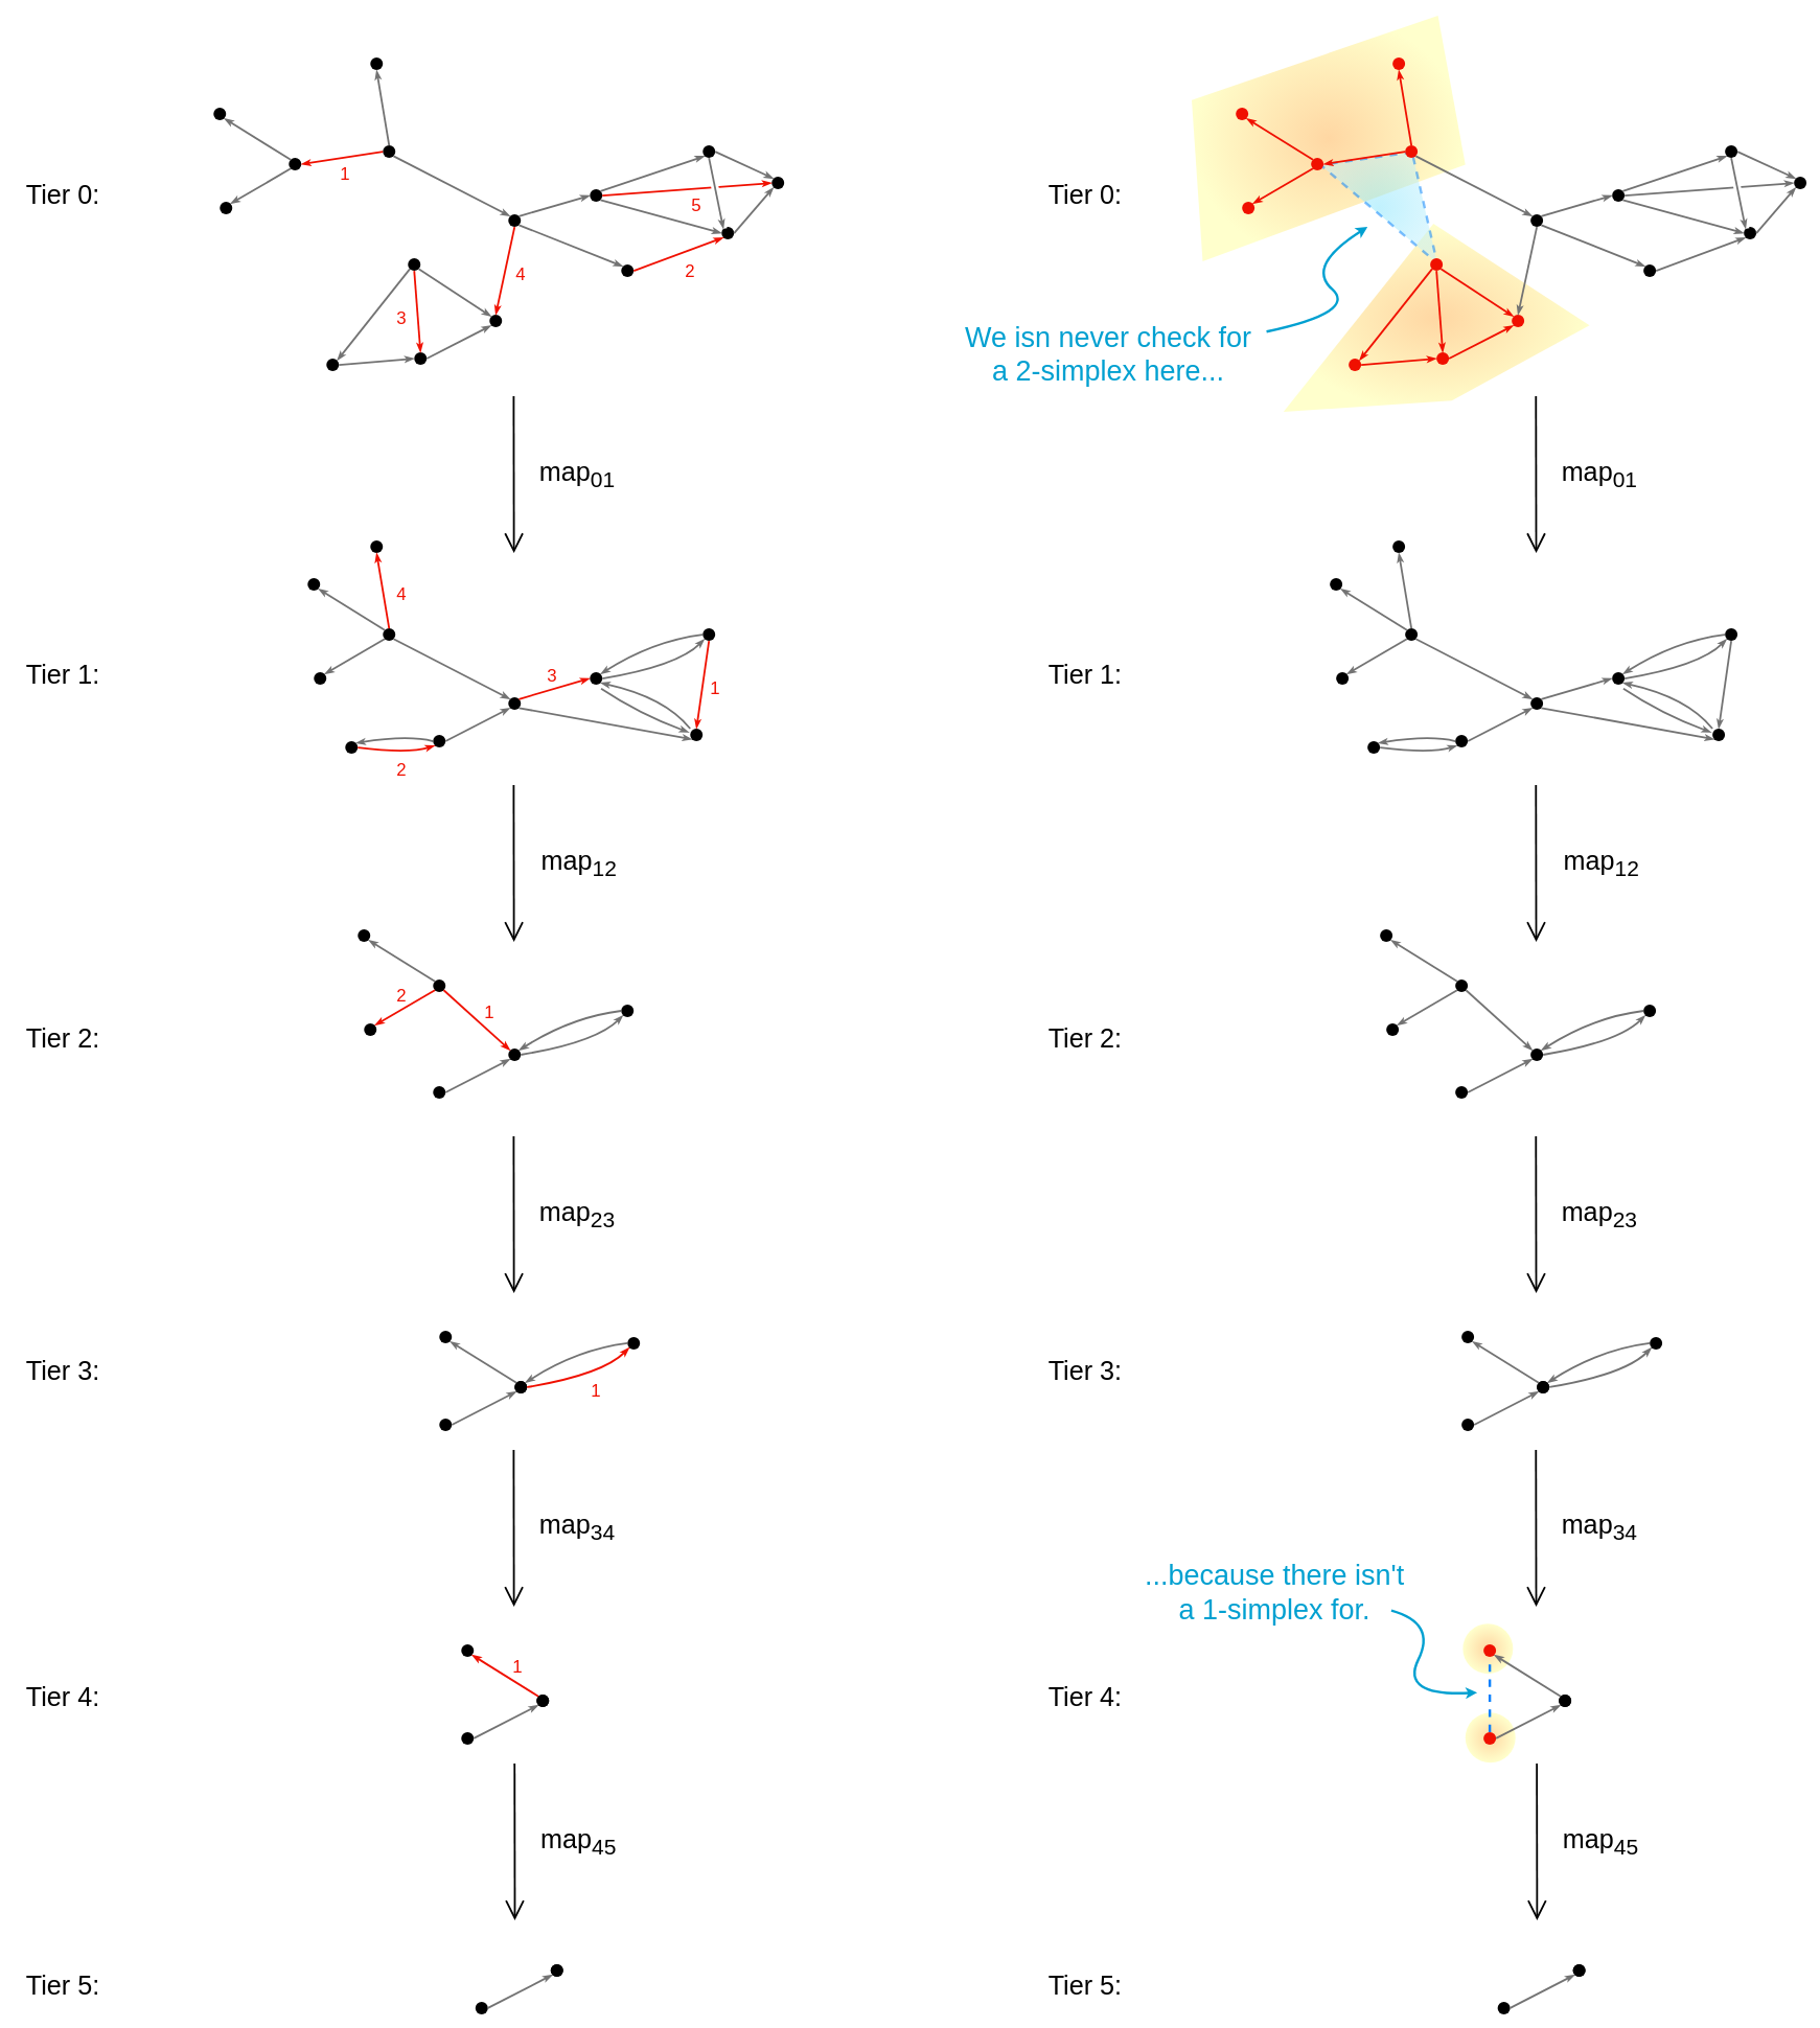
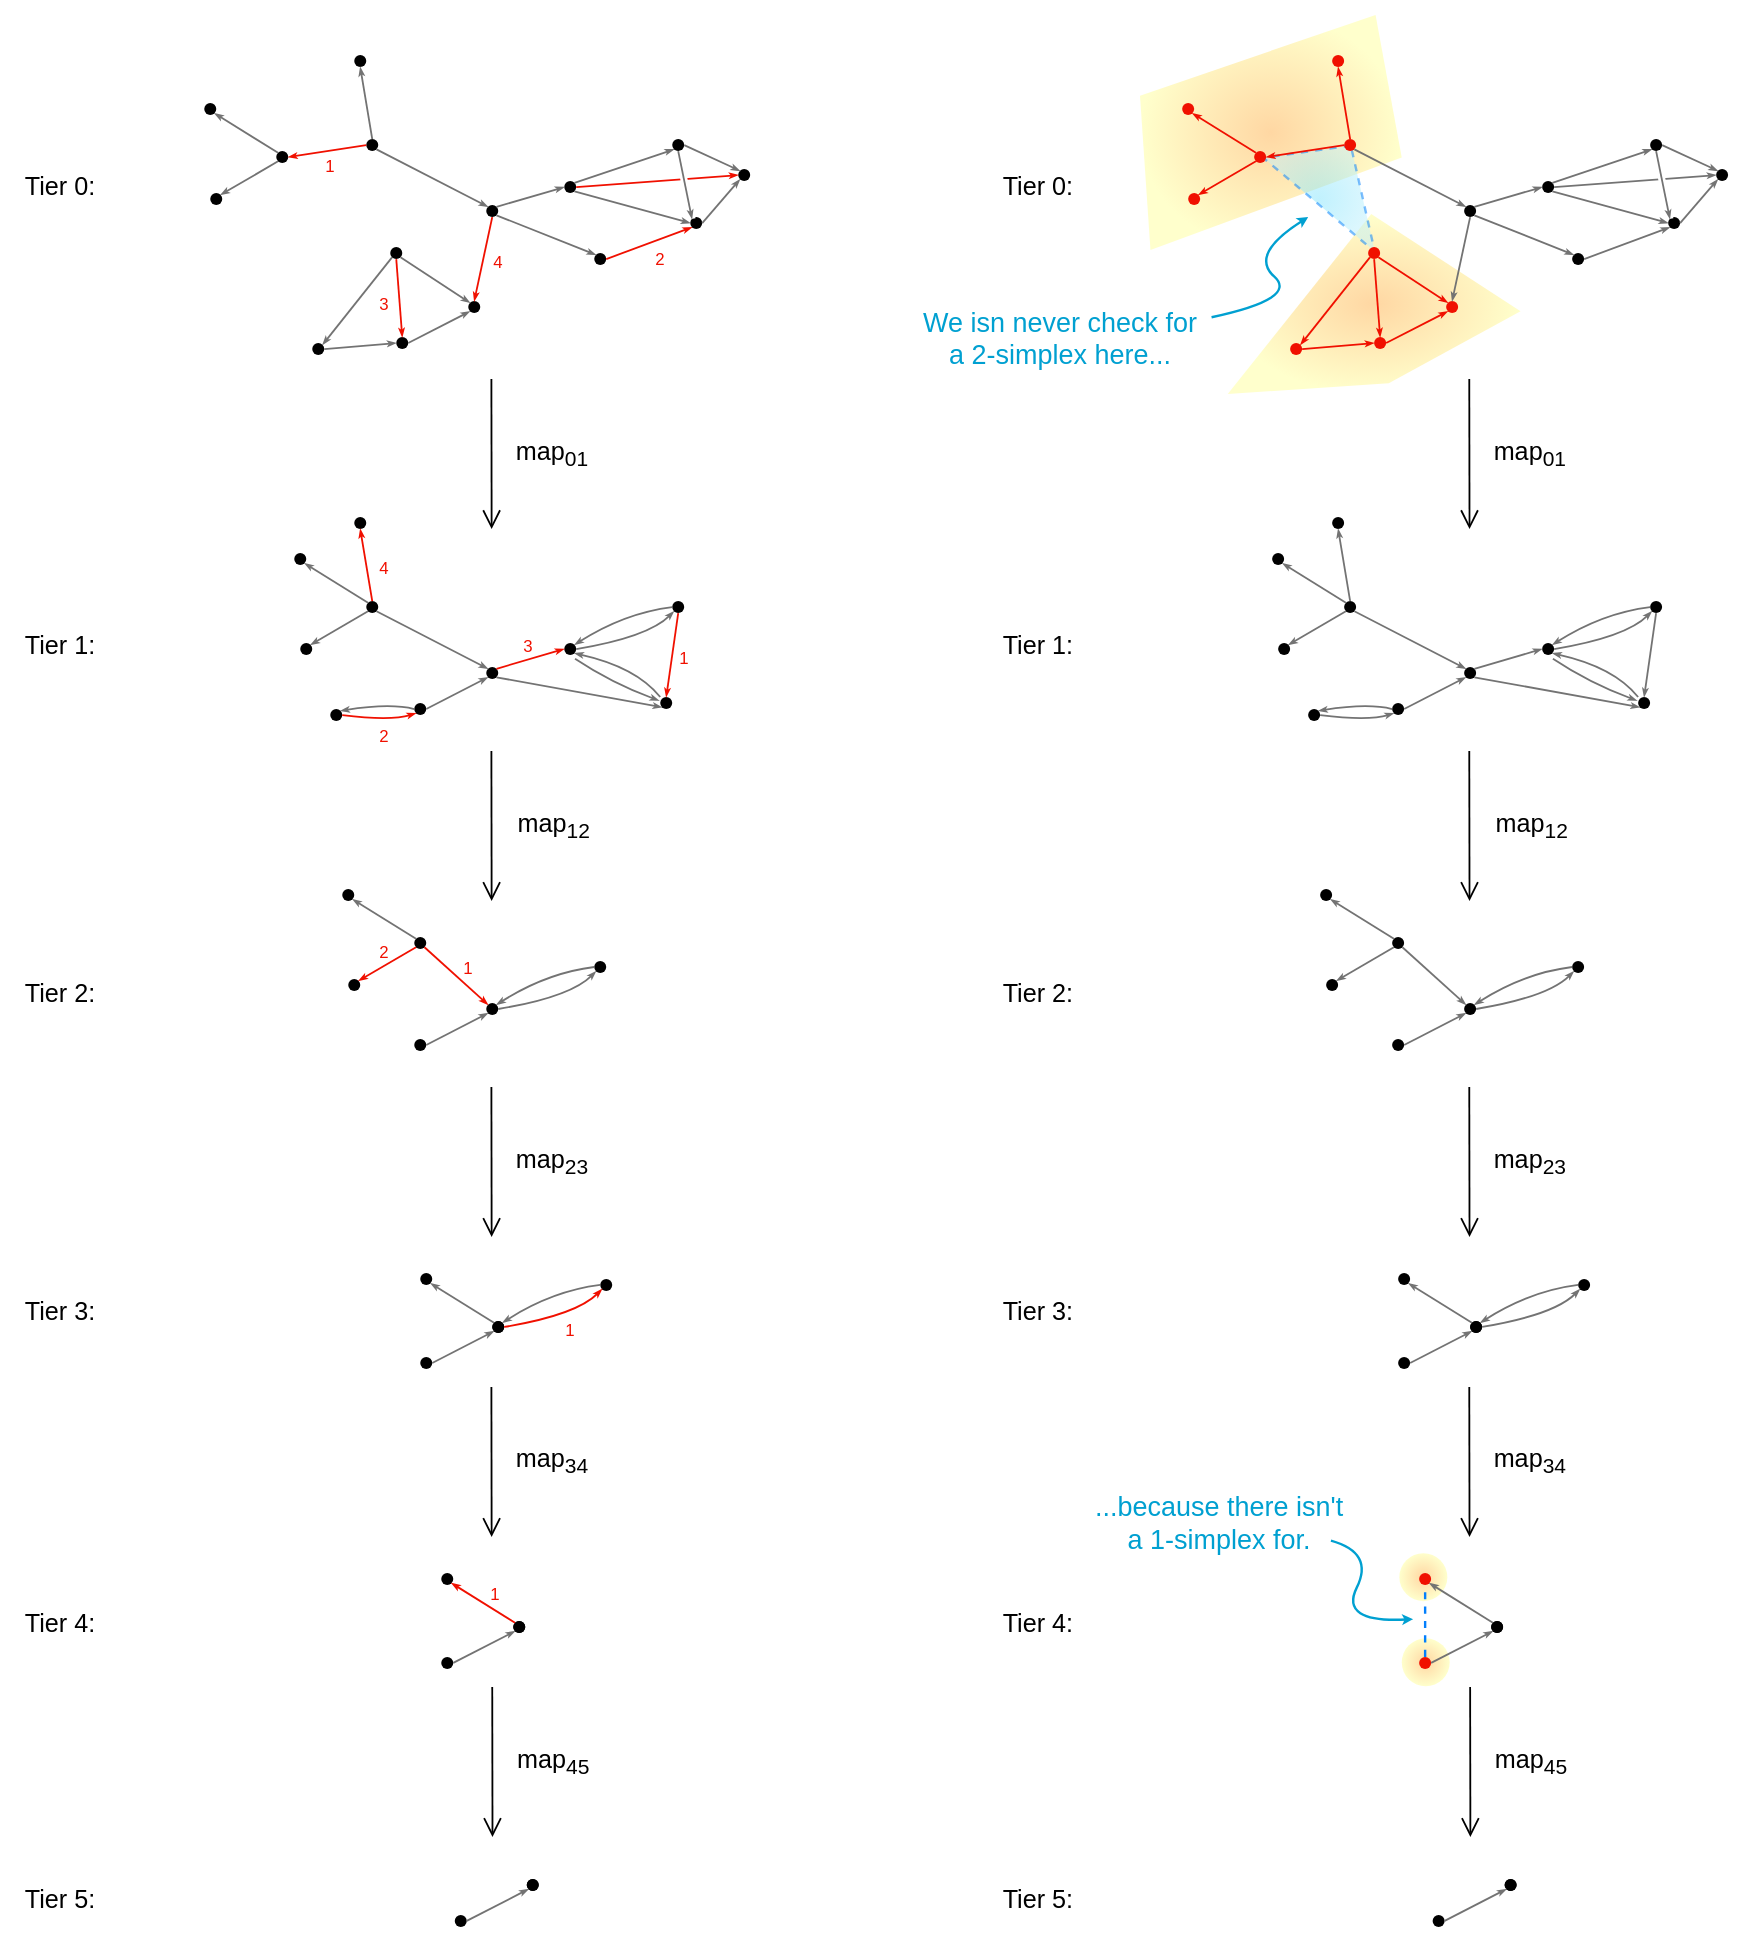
- <mxCell id="65" value="&lt;font color=&quot;#f01000&quot; style=&quot;font-size: 28px;&quot;&gt;5&lt;/font&gt;" style="text;html=1;strokeColor=none;fillColor=none;align=center;verticalAlign=middle;whiteSpace=wrap;rounded=0;strokeWidth=1;fontSize=18;" vertex="1" parent="1"><mxGeometry x="1080" y="311" width="60" height="30" as="geometry" /></mxCell>
